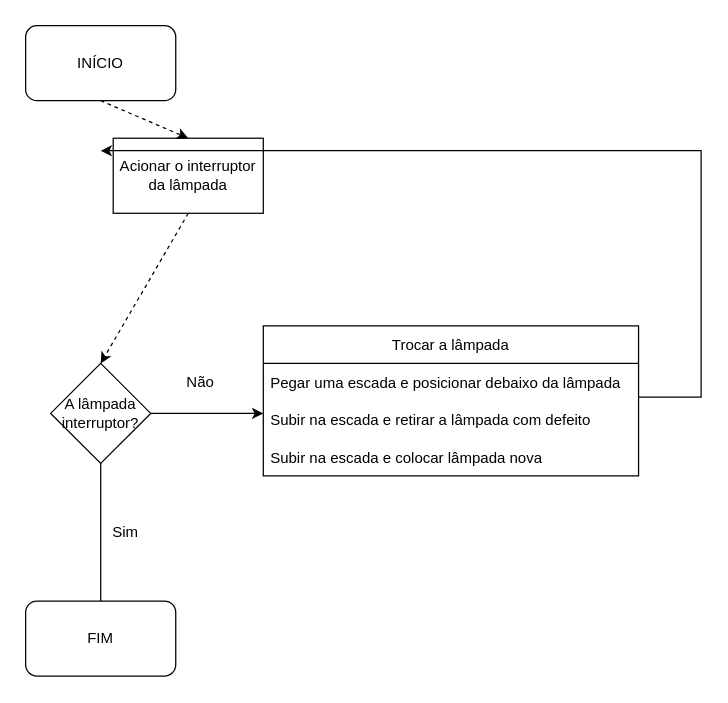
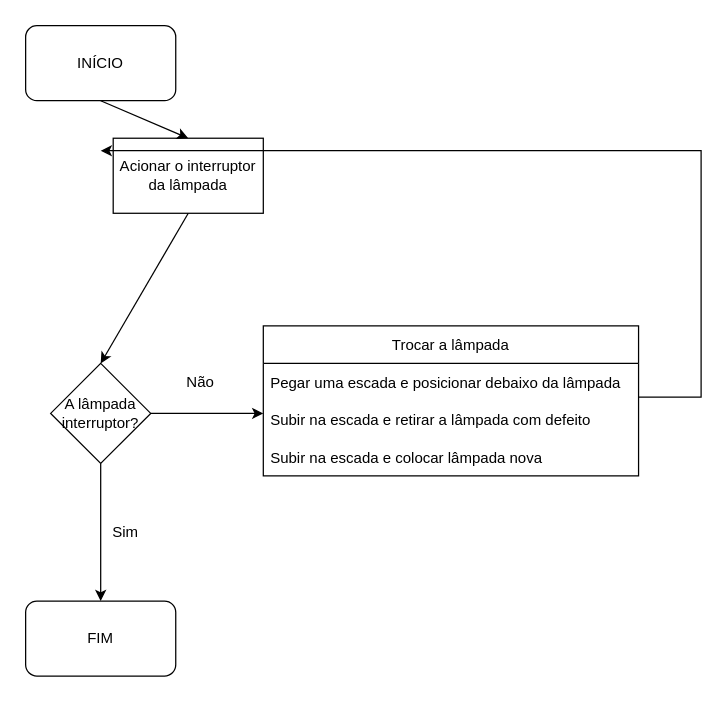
- <mxCell id="10" value="" style="endArrow=classic;html=1;rounded=0;exitX=0.5;exitY=1;exitDx=0;exitDy=0;entryX=0.5;entryY=0;entryDx=0;entryDy=0;dashed=1;" edge="1" parent="1" source="2" target="3"><mxGeometry width="50" height="50" relative="1" as="geometry"><mxPoint x="150" y="100" as="sourcePoint" /><mxPoint x="220" y="120" as="targetPoint" /></mxGeometry></mxCell>
+ <mxCell id="10" value="" style="endArrow=classic;html=1;rounded=0;exitX=0.5;exitY=1;exitDx=0;exitDy=0;entryX=0.5;entryY=0;entryDx=0;entryDy=0;" edge="1" parent="1" source="2" target="3"><mxGeometry width="50" height="50" relative="1" as="geometry"><mxPoint x="150" y="100" as="sourcePoint" /><mxPoint x="220" y="120" as="targetPoint" /></mxGeometry></mxCell>
- <mxCell id="11" value="" style="endArrow=classic;html=1;rounded=0;exitX=0.5;exitY=1;exitDx=0;exitDy=0;entryX=0.5;entryY=0;entryDx=0;entryDy=0;dashed=1;" edge="1" parent="1" source="3" target="4"><mxGeometry width="50" height="50" relative="1" as="geometry"><mxPoint x="120" y="270" as="sourcePoint" /><mxPoint x="390" y="300" as="targetPoint" /></mxGeometry></mxCell>
+ <mxCell id="11" value="" style="endArrow=classic;html=1;rounded=0;exitX=0.5;exitY=1;exitDx=0;exitDy=0;entryX=0.5;entryY=0;entryDx=0;entryDy=0;" edge="1" parent="1" source="3" target="4"><mxGeometry width="50" height="50" relative="1" as="geometry"><mxPoint x="120" y="270" as="sourcePoint" /><mxPoint x="390" y="300" as="targetPoint" /></mxGeometry></mxCell>
- <mxCell id="13" value="" style="endArrow=none;html=1;rounded=0;exitX=0.5;exitY=1;exitDx=0;exitDy=0;entryX=0.5;entryY=0;entryDx=0;entryDy=0;" edge="1" parent="1" source="4" target="5"><mxGeometry width="50" height="50" relative="1" as="geometry"><mxPoint x="50" y="460" as="sourcePoint" /><mxPoint x="100" y="410" as="targetPoint" /></mxGeometry></mxCell>
+ <mxCell id="13" value="" style="endArrow=classic;html=1;rounded=0;exitX=0.5;exitY=1;exitDx=0;exitDy=0;entryX=0.5;entryY=0;entryDx=0;entryDy=0;" edge="1" parent="1" source="4" target="5"><mxGeometry width="50" height="50" relative="1" as="geometry"><mxPoint x="50" y="460" as="sourcePoint" /><mxPoint x="100" y="410" as="targetPoint" /></mxGeometry></mxCell>
